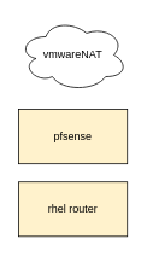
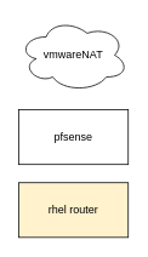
- <mxCell id="2" value="pfsense" style="rounded=0;whiteSpace=wrap;html=1;fillColor=#fff2cc;" vertex="1" parent="1"><mxGeometry x="20" y="120" width="120" height="60" as="geometry" /></mxCell>
+ <mxCell id="2" value="pfsense" style="rounded=0;whiteSpace=wrap;html=1;" vertex="1" parent="1"><mxGeometry x="20" y="120" width="120" height="60" as="geometry" /></mxCell>
